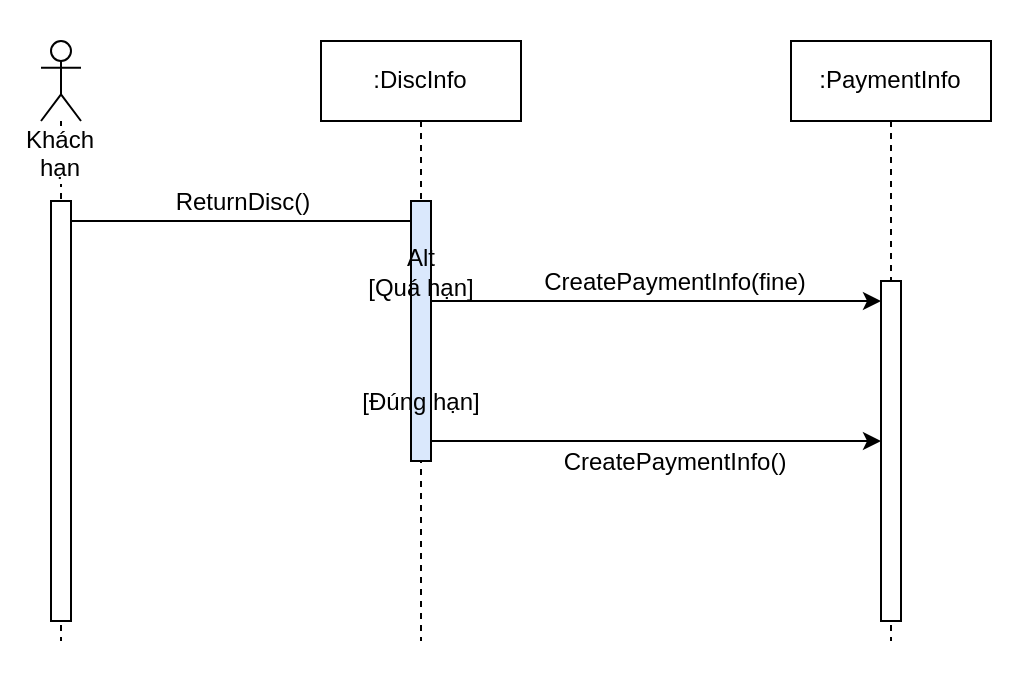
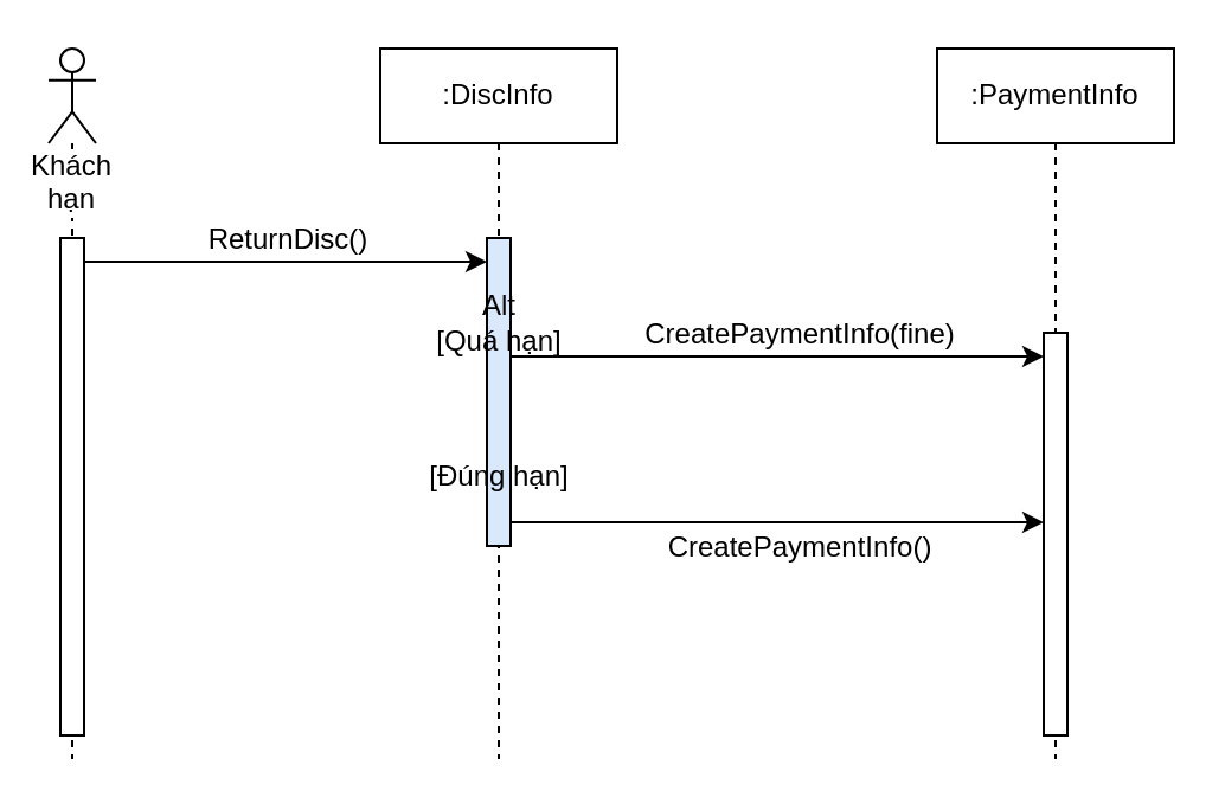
- <mxCell id="2" style="rounded=0;orthogonalLoop=1;jettySize=auto;html=1;endArrow=none;" edge="1" parent="1" source="4" target="7"><mxGeometry relative="1" as="geometry"><Array as="points"><mxPoint x="140" y="110" /></Array></mxGeometry></mxCell>
+ <mxCell id="2" style="rounded=0;orthogonalLoop=1;jettySize=auto;html=1;" edge="1" parent="1" source="4" target="7"><mxGeometry relative="1" as="geometry"><Array as="points"><mxPoint x="140" y="110" /></Array></mxGeometry></mxCell>
